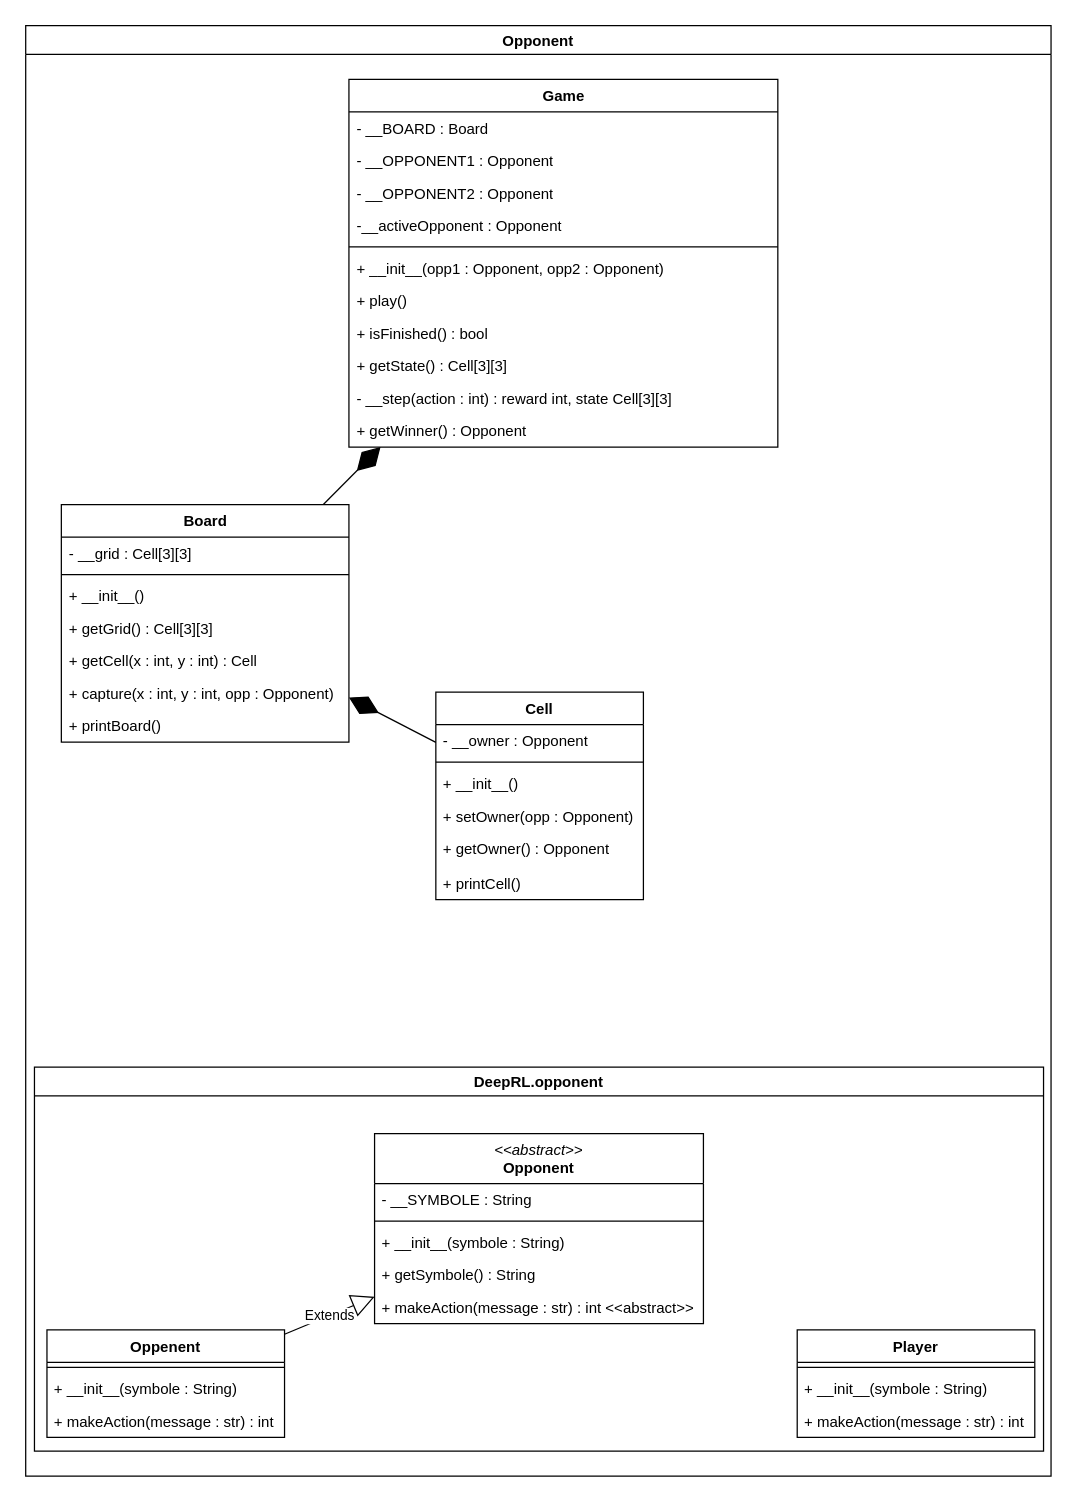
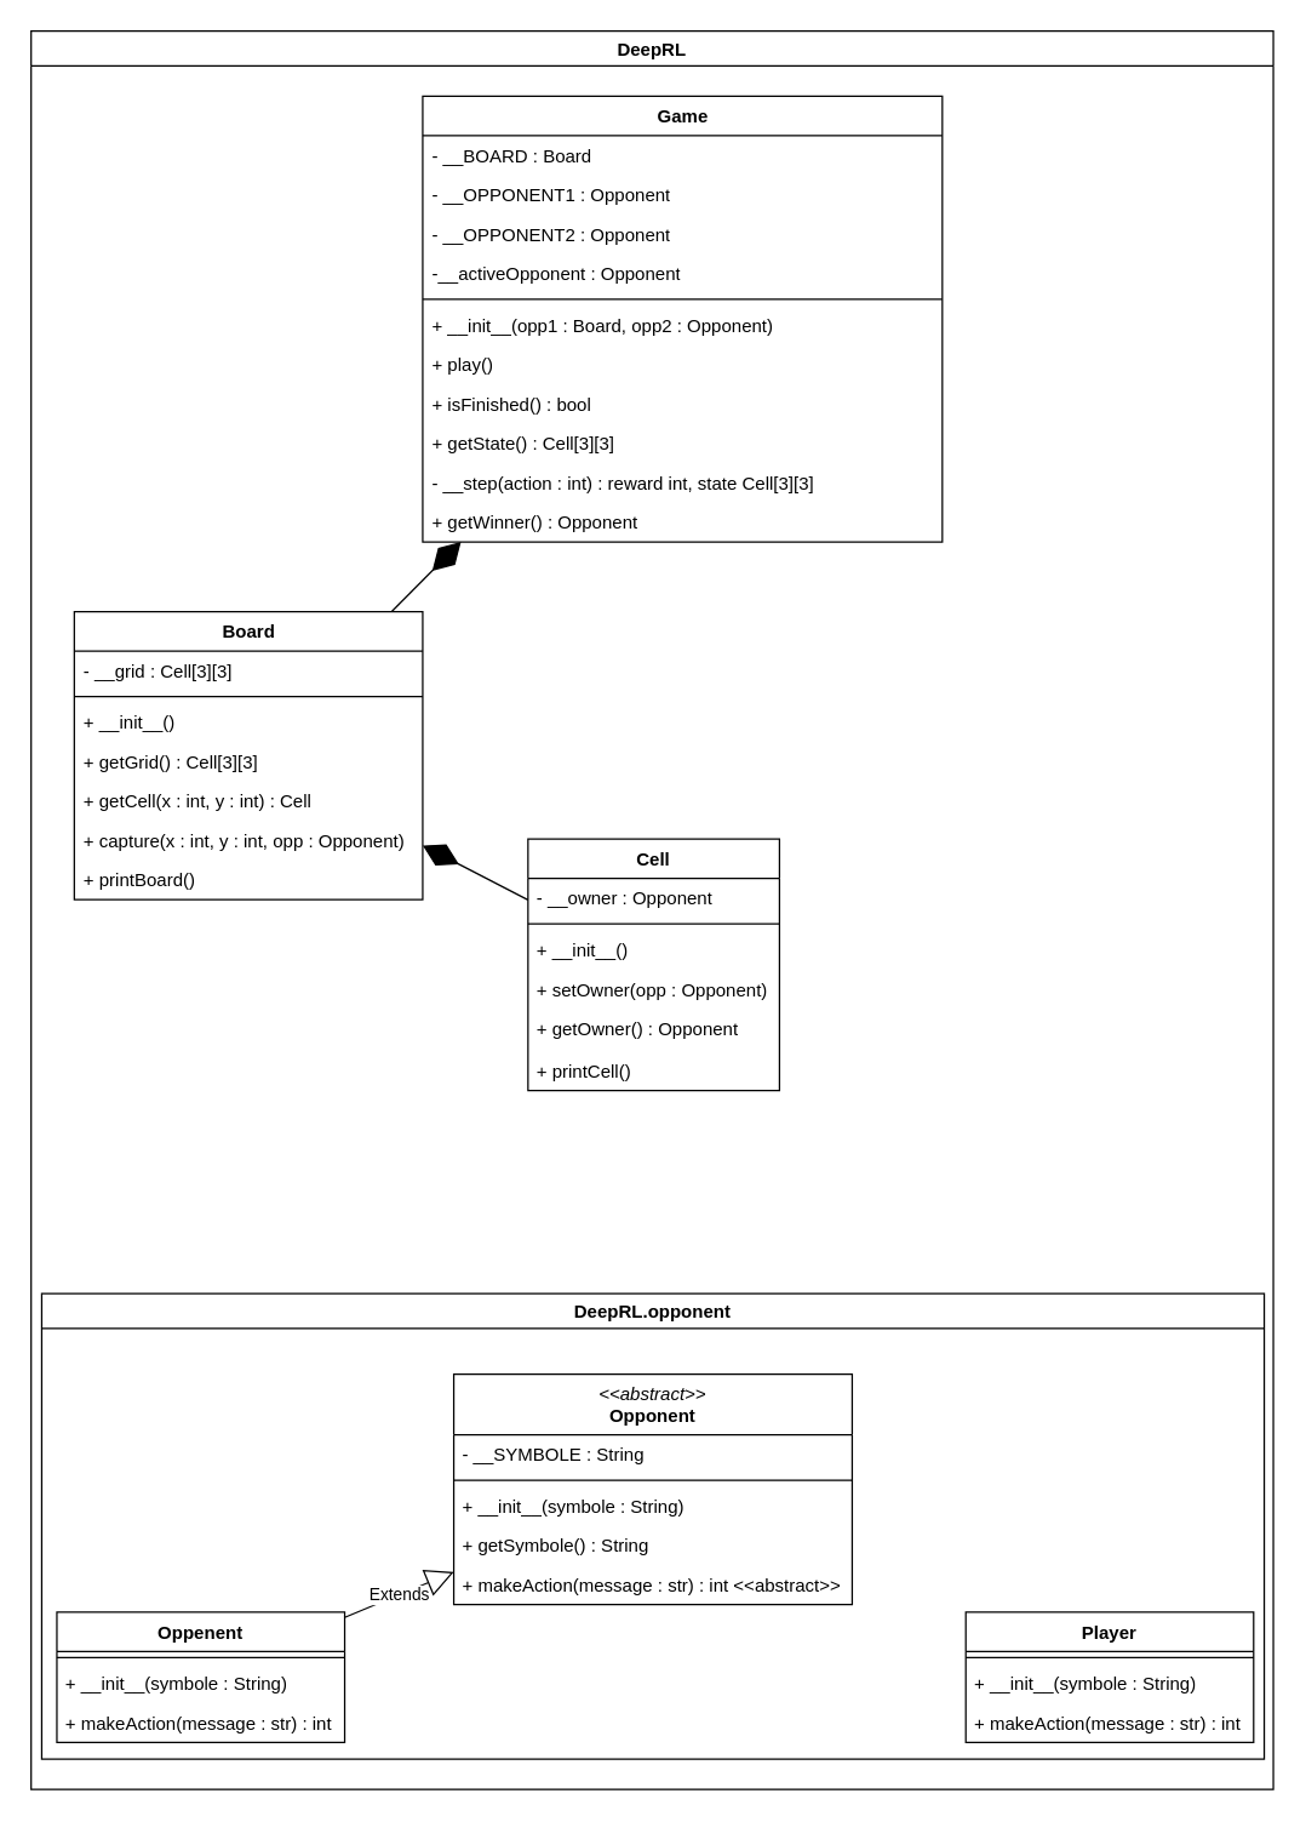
- <mxCell id="2" value="Opponent" style="swimlane;" parent="1" vertex="1"><mxGeometry width="820" height="1160" as="geometry" x="20" y="20" /></mxCell>
+ <mxCell id="2" value="DeepRL" style="swimlane;" parent="1" vertex="1"><mxGeometry width="820" height="1160" as="geometry" x="20" y="20" /></mxCell>
- <mxCell id="9" value="+ __init__(opp1 : Opponent, opp2 : Opponent)" style="text;strokeColor=none;fillColor=none;align=left;verticalAlign=top;spacingLeft=4;spacingRight=4;overflow=hidden;rotatable=0;points=[[0,0.5],[1,0.5]];portConstraint=eastwest;whiteSpace=wrap;html=1;" parent="3" vertex="1"><mxGeometry y="138" width="343" height="26" as="geometry" /></mxCell>
+ <mxCell id="9" value="+ __init__(opp1 : Board, opp2 : Opponent)" style="text;strokeColor=none;fillColor=none;align=left;verticalAlign=top;spacingLeft=4;spacingRight=4;overflow=hidden;rotatable=0;points=[[0,0.5],[1,0.5]];portConstraint=eastwest;whiteSpace=wrap;html=1;" parent="3" vertex="1"><mxGeometry y="138" width="343" height="26" as="geometry" /></mxCell>
